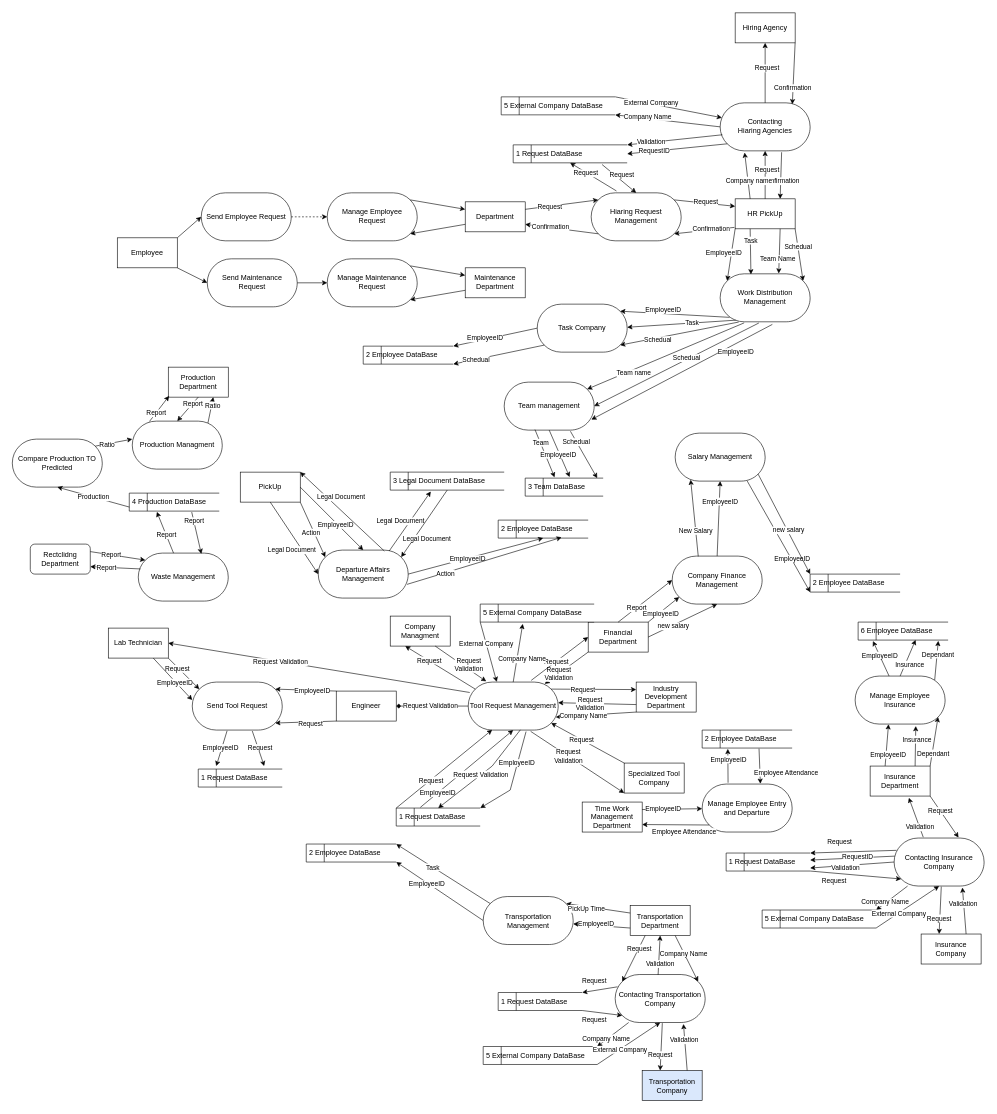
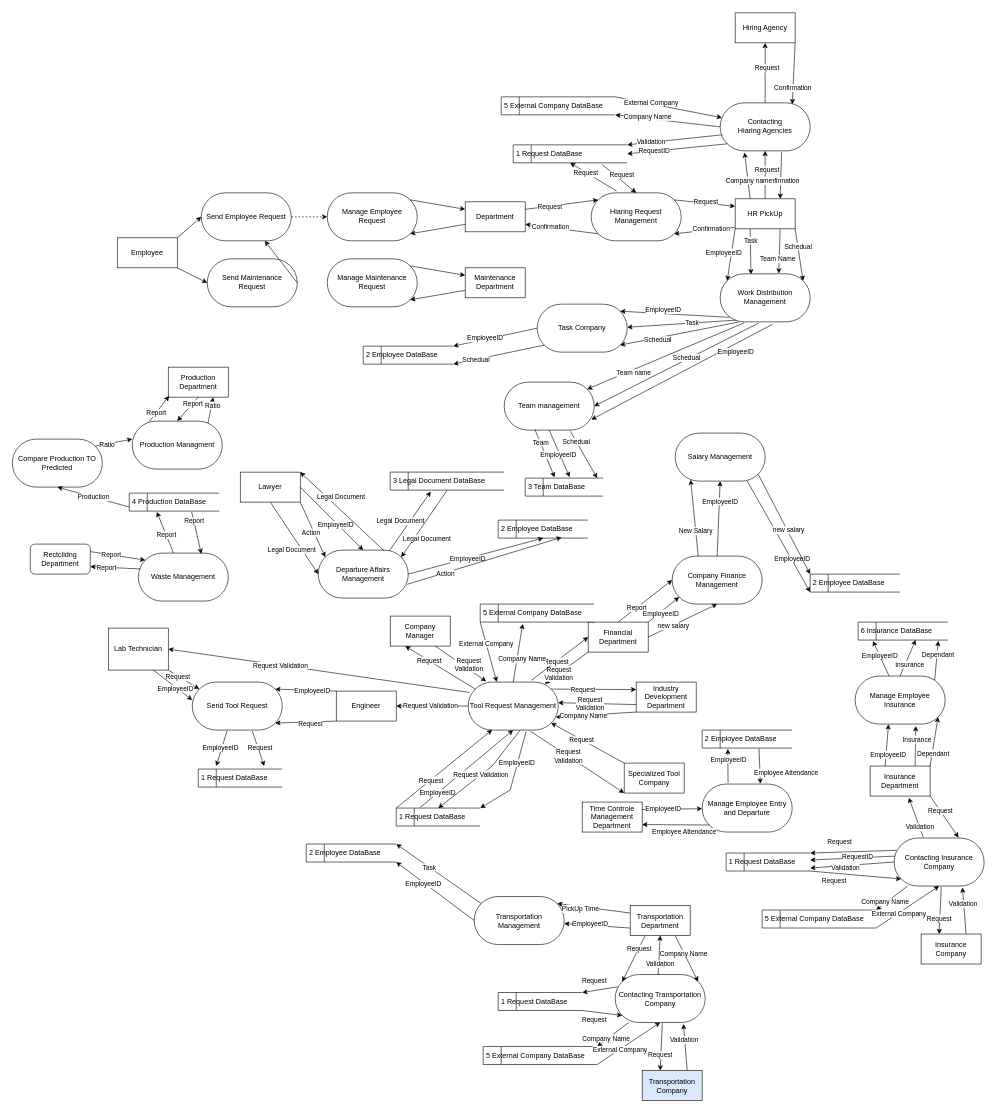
- <mxCell id="41" value="" style="endArrow=classic;html=1;rounded=0;exitX=1;exitY=0.5;exitDx=0;exitDy=0;exitPerimeter=0;entryX=0;entryY=0.5;entryDx=0;entryDy=0;entryPerimeter=0;" edge="1" parent="1" source="5" target="45"><mxGeometry width="50" height="50" relative="1" as="geometry"><mxPoint x="595" y="450.44" as="sourcePoint" /><mxPoint x="645" y="400.44" as="targetPoint" /></mxGeometry></mxCell>
+ <mxCell id="41" value="" style="endArrow=classic;html=1;rounded=0;exitX=1;exitY=0.5;exitDx=0;exitDy=0;exitPerimeter=0;" edge="1" parent="1" source="5" target="4"><mxGeometry width="50" height="50" relative="1" as="geometry"><mxPoint x="595" y="450.44" as="sourcePoint" /><mxPoint x="645" y="400.44" as="targetPoint" /></mxGeometry></mxCell>
- <mxCell id="128" value="PickUp" style="html=1;dashed=0;whiteSpace=wrap;" vertex="1" parent="1"><mxGeometry x="400" y="786" width="100" height="50" as="geometry" /></mxCell>
+ <mxCell id="128" value="Lawyer" style="html=1;dashed=0;whiteSpace=wrap;" vertex="1" parent="1"><mxGeometry x="400" y="786" width="100" height="50" as="geometry" /></mxCell>
- <mxCell id="24" value="Company Managment" style="html=1;dashed=0;whiteSpace=wrap;" vertex="1" parent="1"><mxGeometry x="650" y="1026" width="100" height="50" as="geometry" /></mxCell>
+ <mxCell id="24" value="Company Manager" style="html=1;dashed=0;whiteSpace=wrap;" vertex="1" parent="1"><mxGeometry x="650" y="1026" width="100" height="50" as="geometry" /></mxCell>
- <mxCell id="269" value="6&lt;span style=&quot;white-space: pre;&quot;&gt; &lt;/span&gt;Employee DataBase" style="html=1;dashed=0;whiteSpace=wrap;shape=mxgraph.dfd.dataStoreID;align=left;spacingLeft=3;points=[[0,0],[0.5,0],[1,0],[0,0.5],[1,0.5],[0,1],[0.5,1],[1,1]];" vertex="1" parent="1"><mxGeometry x="1430" y="1036" width="150" height="30" as="geometry" /></mxCell>
+ <mxCell id="269" value="6&lt;span style=&quot;white-space: pre;&quot;&gt; &lt;/span&gt;Insurance DataBase" style="html=1;dashed=0;whiteSpace=wrap;shape=mxgraph.dfd.dataStoreID;align=left;spacingLeft=3;points=[[0,0],[0.5,0],[1,0],[0,0.5],[1,0.5],[0,1],[0.5,1],[1,1]];" vertex="1" parent="1"><mxGeometry x="1430" y="1036" width="150" height="30" as="geometry" /></mxCell>
- <mxCell id="35" value="Lab Technician" style="html=1;dashed=0;whiteSpace=wrap;" vertex="1" parent="1"><mxGeometry x="180" y="1046" width="100" height="50" as="geometry" /></mxCell>
+ <mxCell id="35" value="Lab Technician" style="html=1;dashed=0;whiteSpace=wrap;" vertex="1" parent="1"><mxGeometry x="180" y="1046" width="100" height="70" as="geometry" /></mxCell>
- <mxCell id="33" value="" style="endArrow=diamond;html=1;rounded=0;exitX=0;exitY=0.5;exitDx=0;exitDy=0;exitPerimeter=0;entryX=1;entryY=0.5;entryDx=0;entryDy=0;" edge="1" parent="1" source="8" target="2"><mxGeometry width="50" height="50" relative="1" as="geometry"><mxPoint x="780" y="1336" as="sourcePoint" /><mxPoint x="830" y="1286" as="targetPoint" /></mxGeometry></mxCell>
+ <mxCell id="33" value="" style="endArrow=classic;html=1;rounded=0;exitX=0;exitY=0.5;exitDx=0;exitDy=0;exitPerimeter=0;entryX=1;entryY=0.5;entryDx=0;entryDy=0;" edge="1" parent="1" source="8" target="2"><mxGeometry width="50" height="50" relative="1" as="geometry"><mxPoint x="780" y="1336" as="sourcePoint" /><mxPoint x="830" y="1286" as="targetPoint" /></mxGeometry></mxCell>
- <mxCell id="276" value="Time Work Management Department" style="html=1;dashed=0;whiteSpace=wrap;" vertex="1" parent="1"><mxGeometry x="970" y="1336" width="100" height="50" as="geometry" /></mxCell>
+ <mxCell id="276" value="Time Controle Management Department" style="html=1;dashed=0;whiteSpace=wrap;" vertex="1" parent="1"><mxGeometry x="970" y="1336" width="100" height="50" as="geometry" /></mxCell>
- <mxCell id="192" value="Transportation Management" style="html=1;dashed=0;whiteSpace=wrap;shape=mxgraph.dfd.start" vertex="1" parent="1"><mxGeometry x="805" y="1493.5" width="150" height="80" as="geometry" /></mxCell>
+ <mxCell id="192" value="Transportation Management" style="html=1;dashed=0;whiteSpace=wrap;shape=mxgraph.dfd.start" vertex="1" parent="1"><mxGeometry x="790" y="1493.5" width="150" height="80" as="geometry" /></mxCell>
